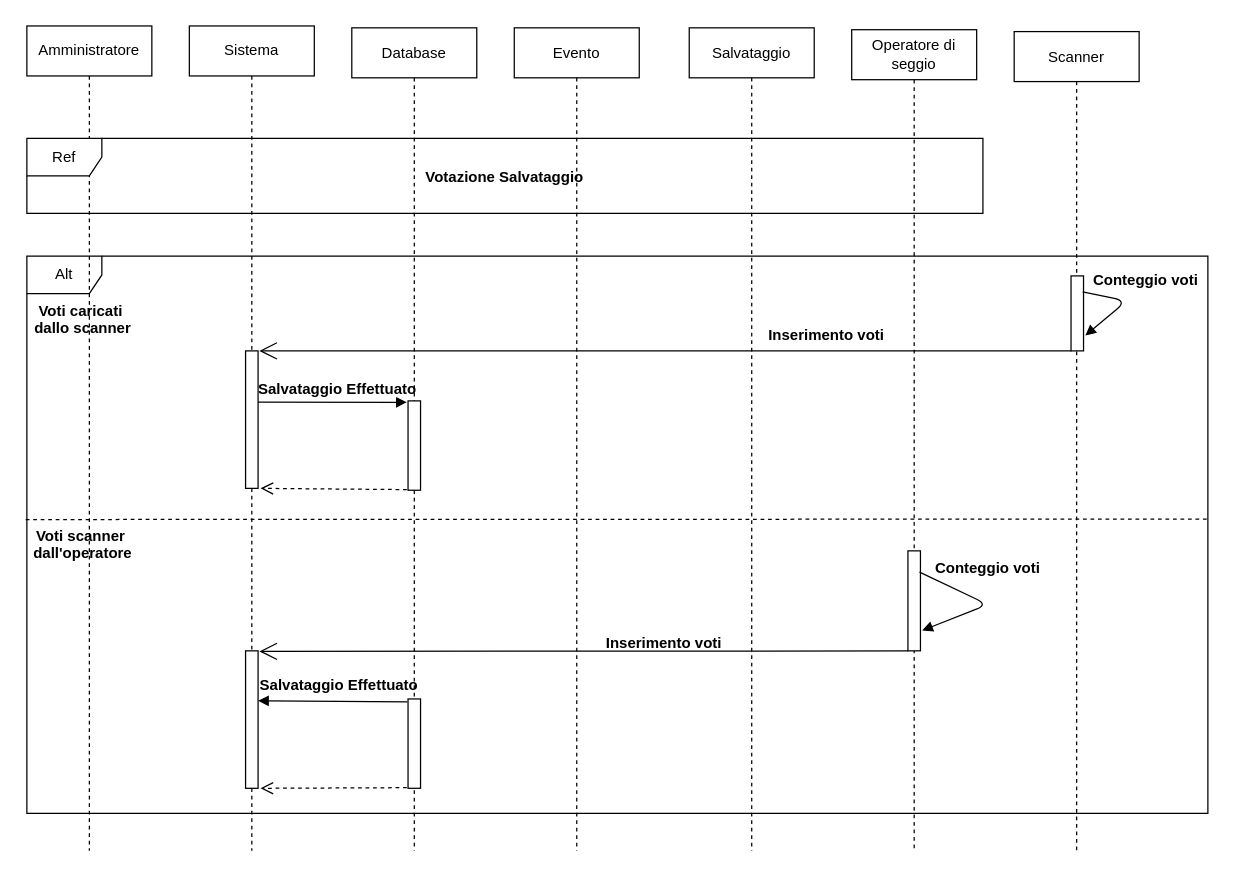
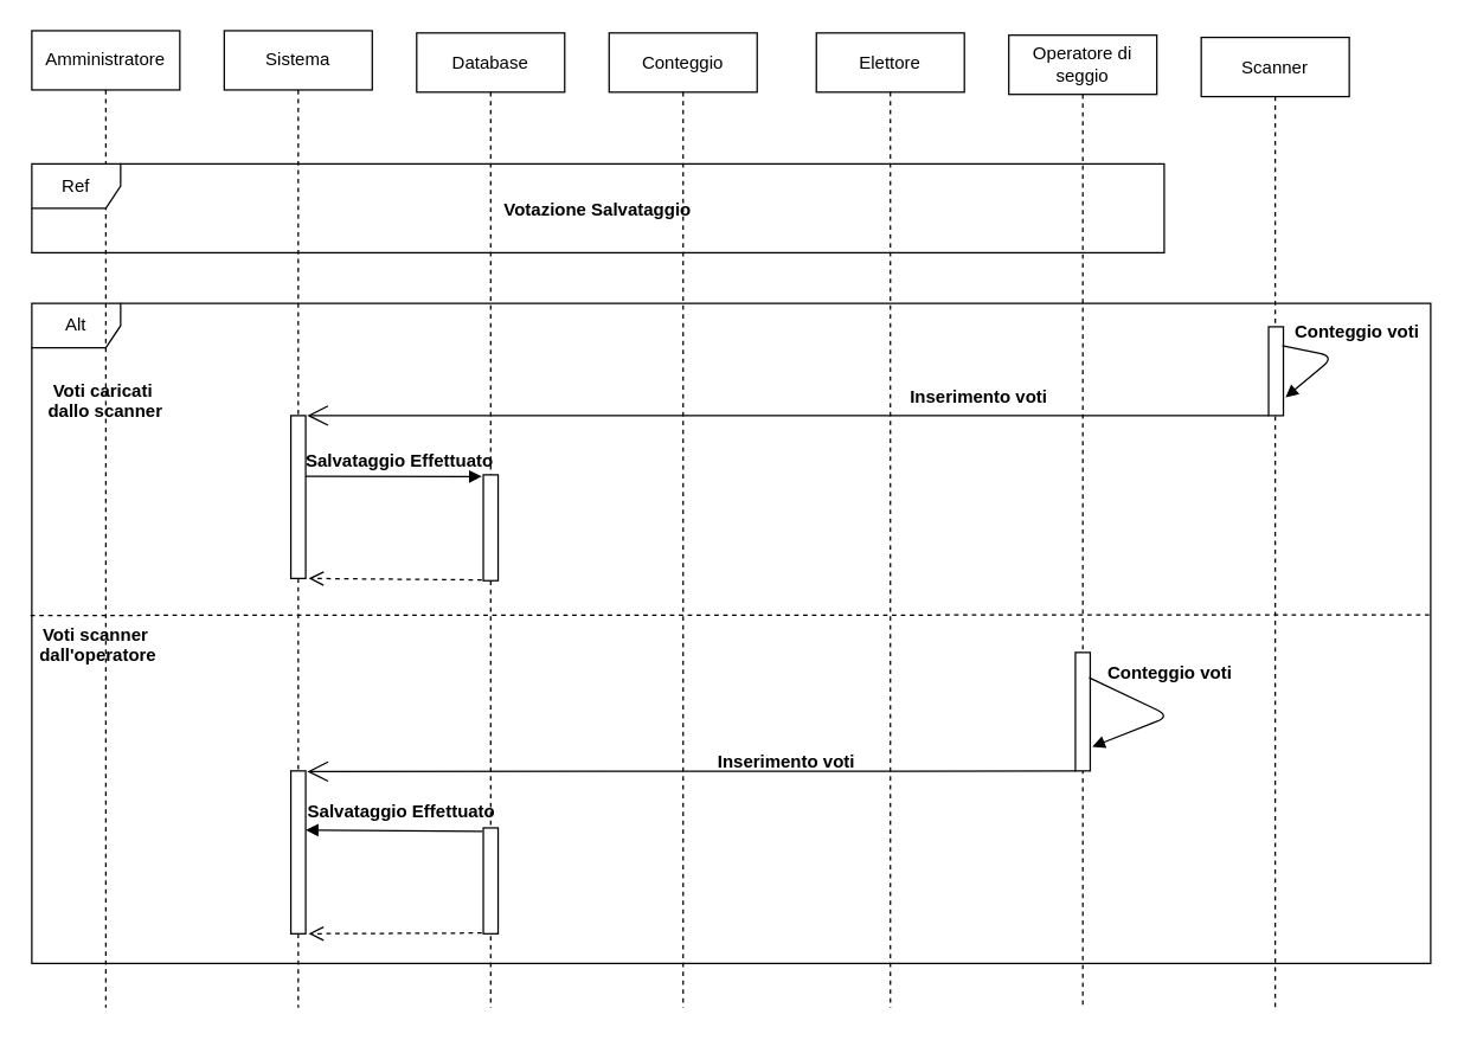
- <mxCell id="7" value="Evento" style="shape=umlLifeline;perimeter=lifelinePerimeter;whiteSpace=wrap;html=1;container=1;collapsible=0;recursiveResize=0;outlineConnect=0;" parent="1" vertex="1"><mxGeometry x="411" y="21.5" width="100" height="658.5" as="geometry" /></mxCell>
+ <mxCell id="7" value="Conteggio" style="shape=umlLifeline;perimeter=lifelinePerimeter;whiteSpace=wrap;html=1;container=1;collapsible=0;recursiveResize=0;outlineConnect=0;" parent="1" vertex="1"><mxGeometry x="411" y="21.5" width="100" height="658.5" as="geometry" /></mxCell>
- <mxCell id="8" value="Salvataggio" style="shape=umlLifeline;perimeter=lifelinePerimeter;whiteSpace=wrap;html=1;container=1;collapsible=0;recursiveResize=0;outlineConnect=0;" parent="1" vertex="1"><mxGeometry x="551" y="21.5" width="100" height="658.5" as="geometry" /></mxCell>
+ <mxCell id="8" value="Elettore" style="shape=umlLifeline;perimeter=lifelinePerimeter;whiteSpace=wrap;html=1;container=1;collapsible=0;recursiveResize=0;outlineConnect=0;" parent="1" vertex="1"><mxGeometry x="551" y="21.5" width="100" height="658.5" as="geometry" /></mxCell>
- <mxCell id="18" value="Voti caricati &#10;dallo scanner" style="text;align=center;fontStyle=1;verticalAlign=middle;spacingLeft=3;spacingRight=3;strokeColor=none;rotatable=0;points=[[0,0.5],[1,0.5]];portConstraint=eastwest;" parent="1" vertex="1"><mxGeometry x="21" y="240" width="90" height="29" as="geometry" /></mxCell>
+ <mxCell id="18" value="Voti caricati &#10;dallo scanner" style="text;align=center;fontStyle=1;verticalAlign=middle;spacingLeft=3;spacingRight=3;strokeColor=none;rotatable=0;points=[[0,0.5],[1,0.5]];portConstraint=eastwest;" parent="1" vertex="1"><mxGeometry x="26" y="255" width="90" height="29" as="geometry" /></mxCell>
